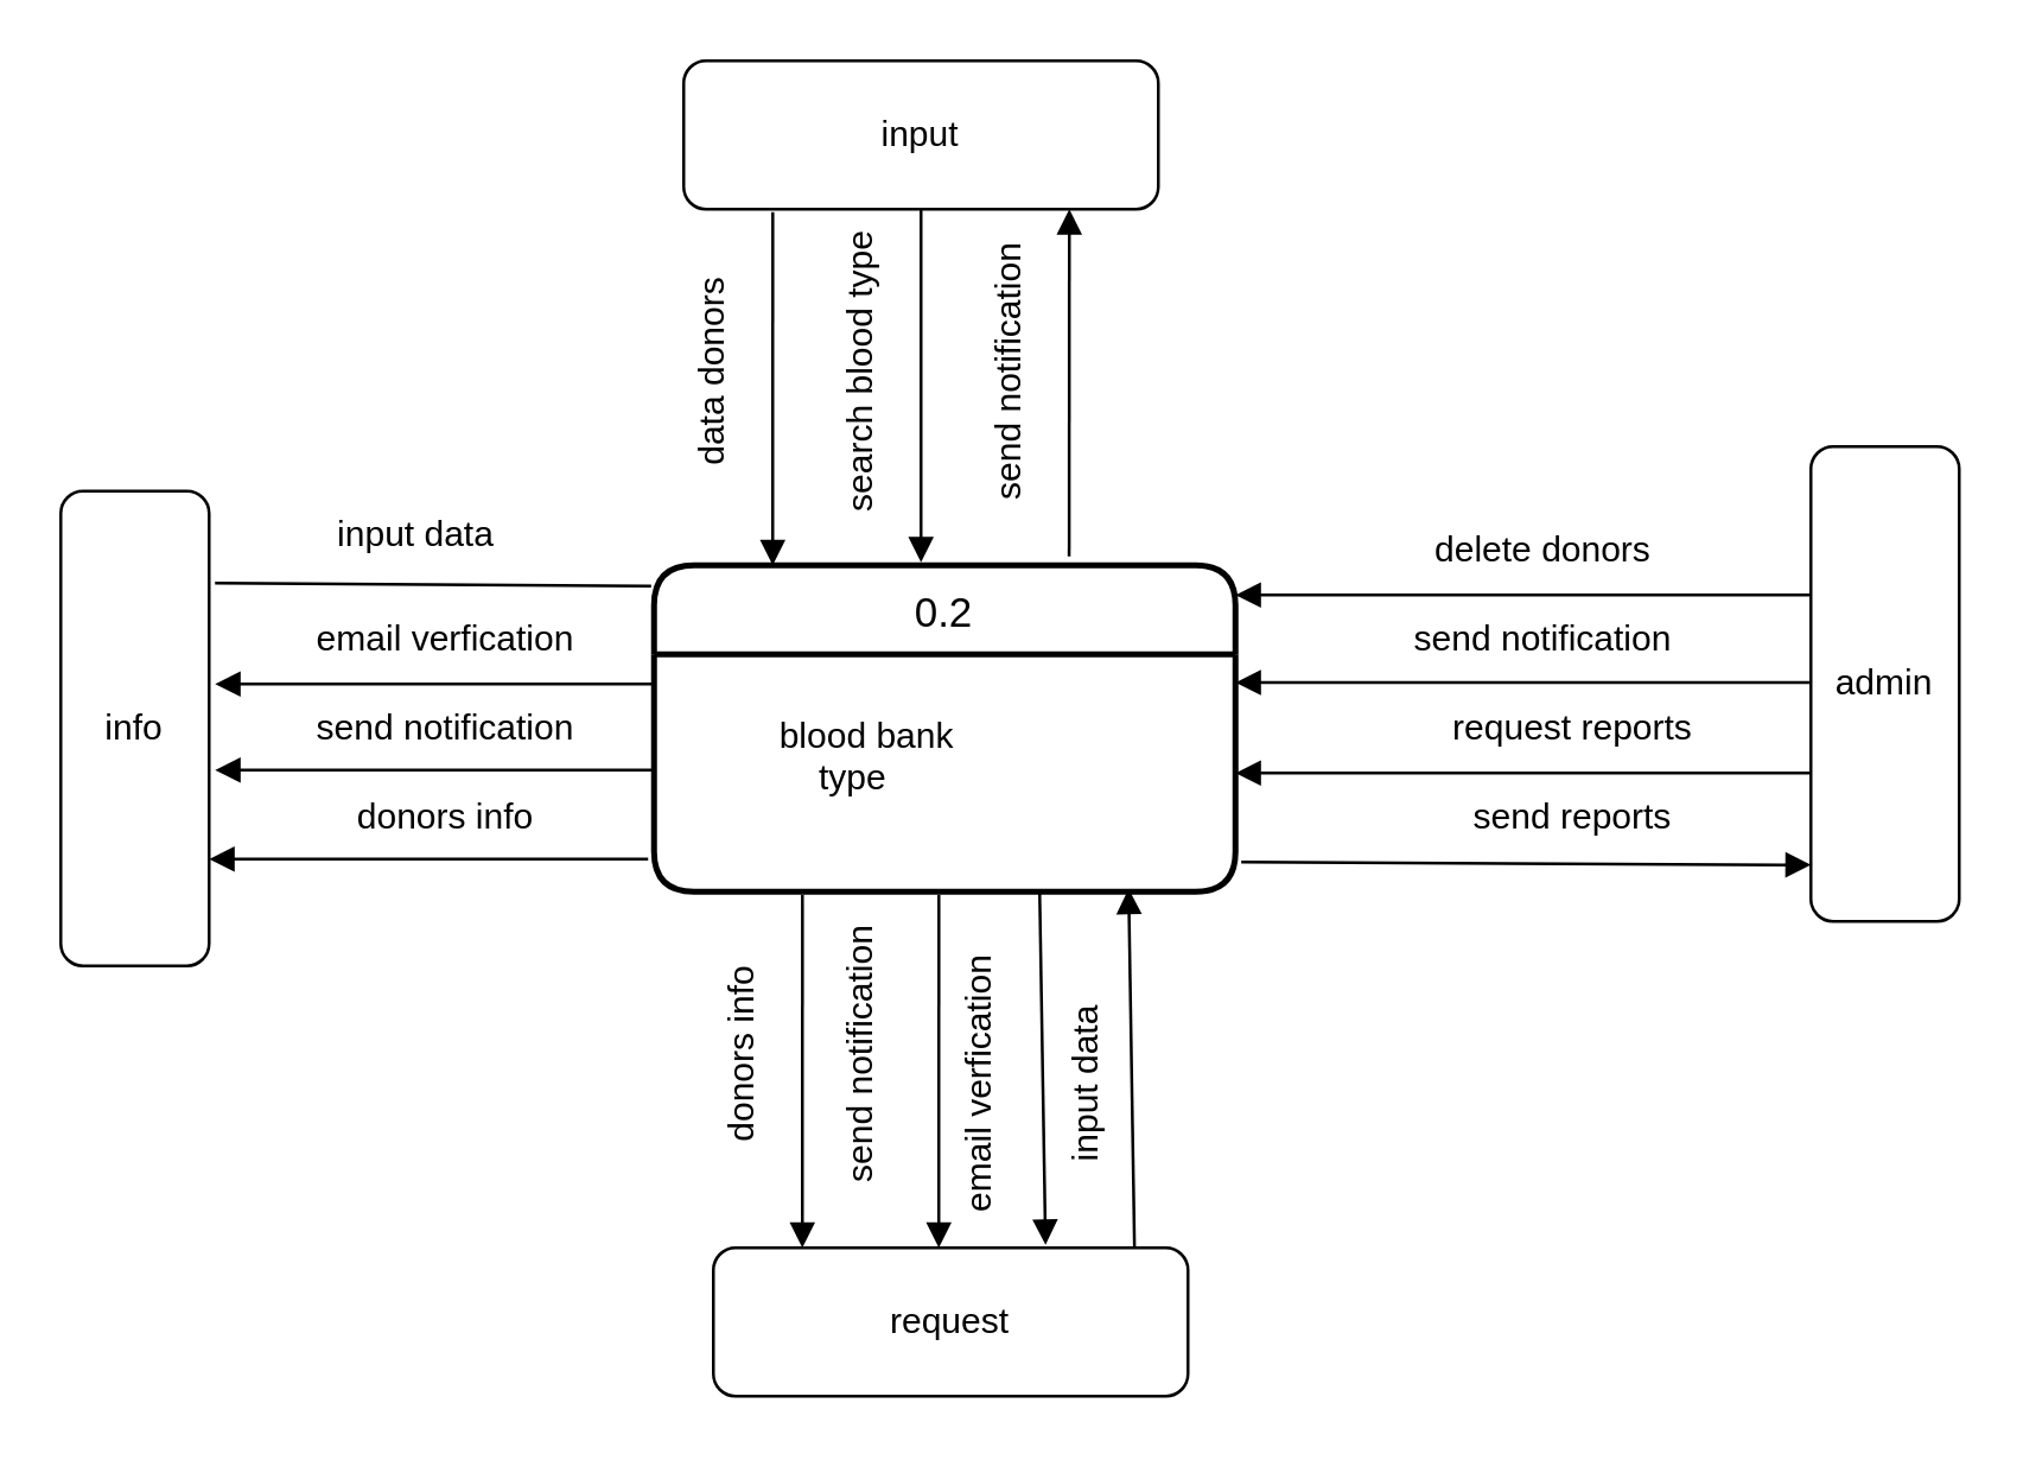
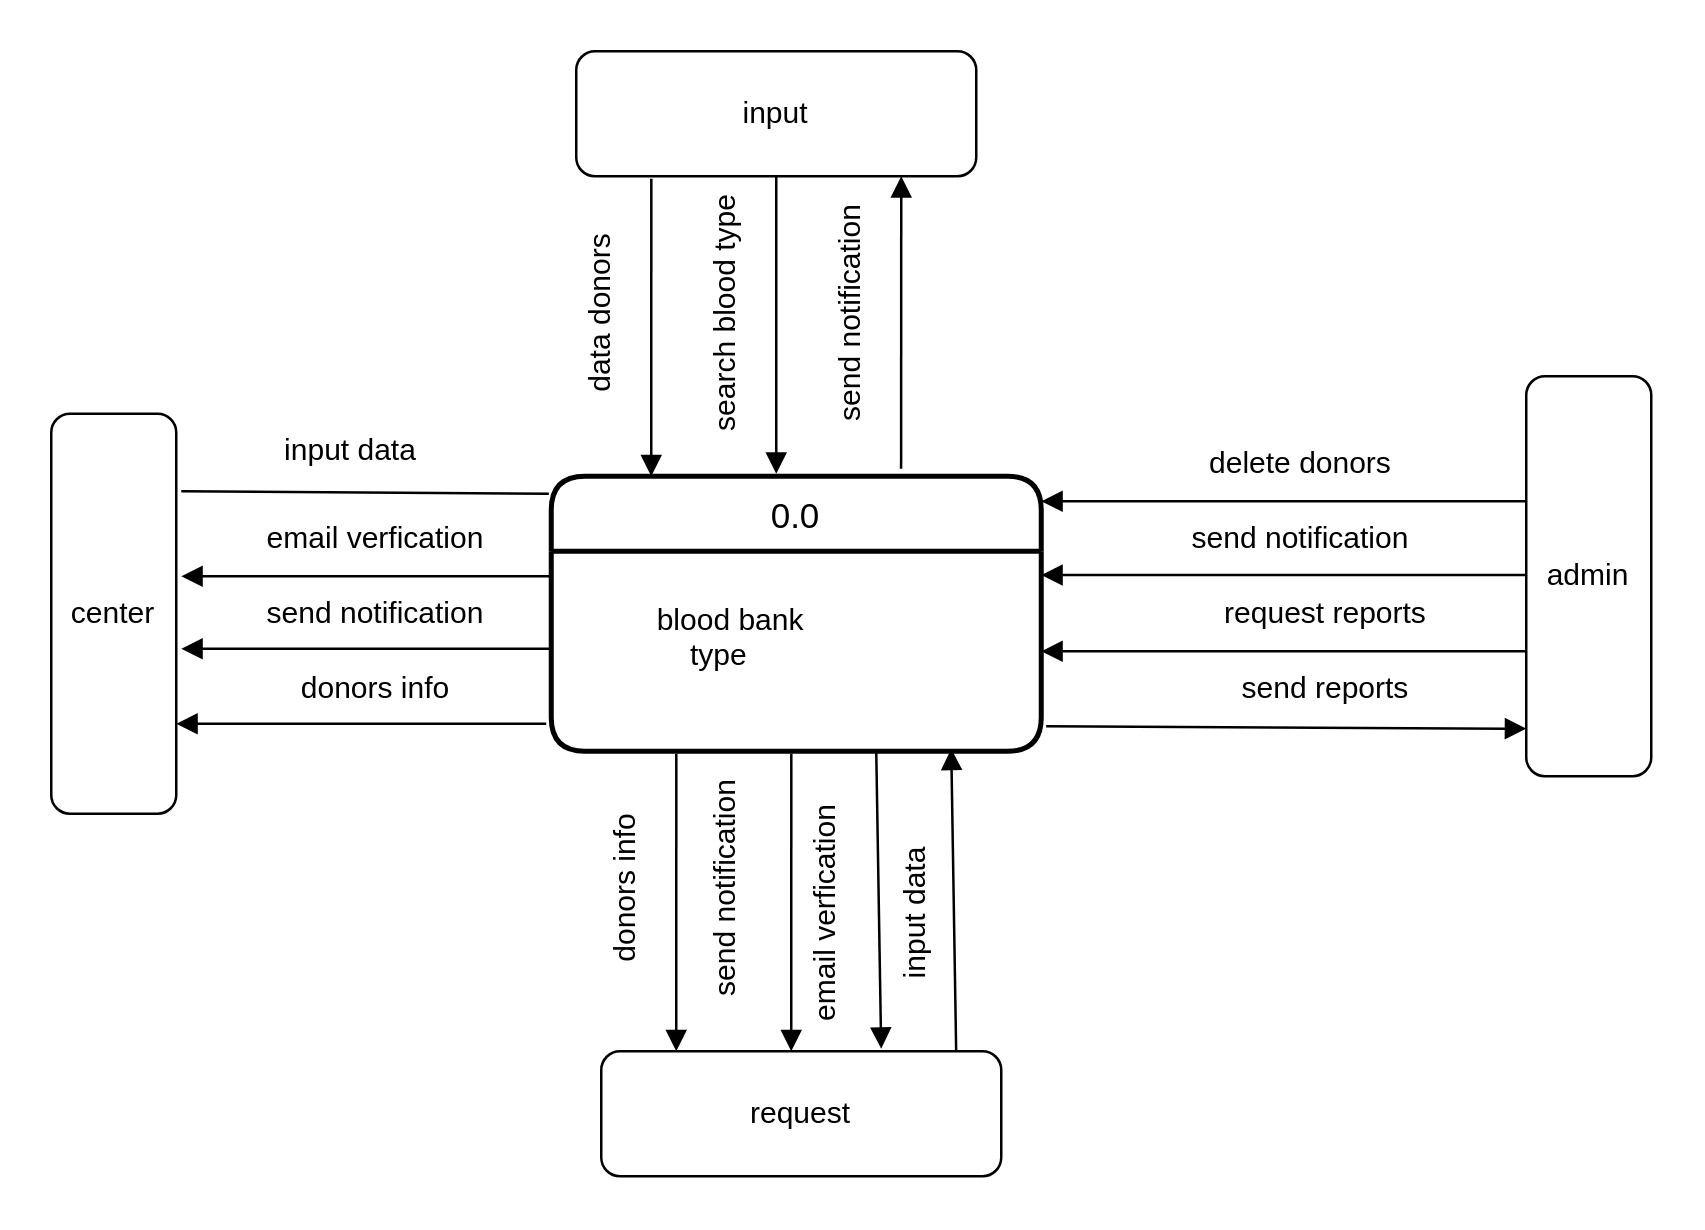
- <mxCell id="2" value="0.2" style="swimlane;childLayout=stackLayout;horizontal=1;startSize=30;horizontalStack=0;rounded=1;fontSize=14;fontStyle=0;strokeWidth=2;resizeParent=0;resizeLast=1;shadow=0;dashed=0;align=center;" vertex="1" parent="1"><mxGeometry x="220" y="190" width="196" height="110" as="geometry"><mxRectangle x="330" y="200" width="70" height="30" as="alternateBounds" /></mxGeometry></mxCell>
+ <mxCell id="2" value="0.0" style="swimlane;childLayout=stackLayout;horizontal=1;startSize=30;horizontalStack=0;rounded=1;fontSize=14;fontStyle=0;strokeWidth=2;resizeParent=0;resizeLast=1;shadow=0;dashed=0;align=center;" vertex="1" parent="1"><mxGeometry x="220" y="190" width="196" height="110" as="geometry"><mxRectangle x="330" y="200" width="70" height="30" as="alternateBounds" /></mxGeometry></mxCell>
- <mxCell id="28" value="info" style="shape=ext;rounded=1;html=1;whiteSpace=wrap;direction=south;" vertex="1" parent="1"><mxGeometry x="20" y="165" width="50" height="160" as="geometry" /></mxCell>
+ <mxCell id="28" value="center" style="shape=ext;rounded=1;html=1;whiteSpace=wrap;direction=south;" vertex="1" parent="1"><mxGeometry x="20" y="165" width="50" height="160" as="geometry" /></mxCell>
